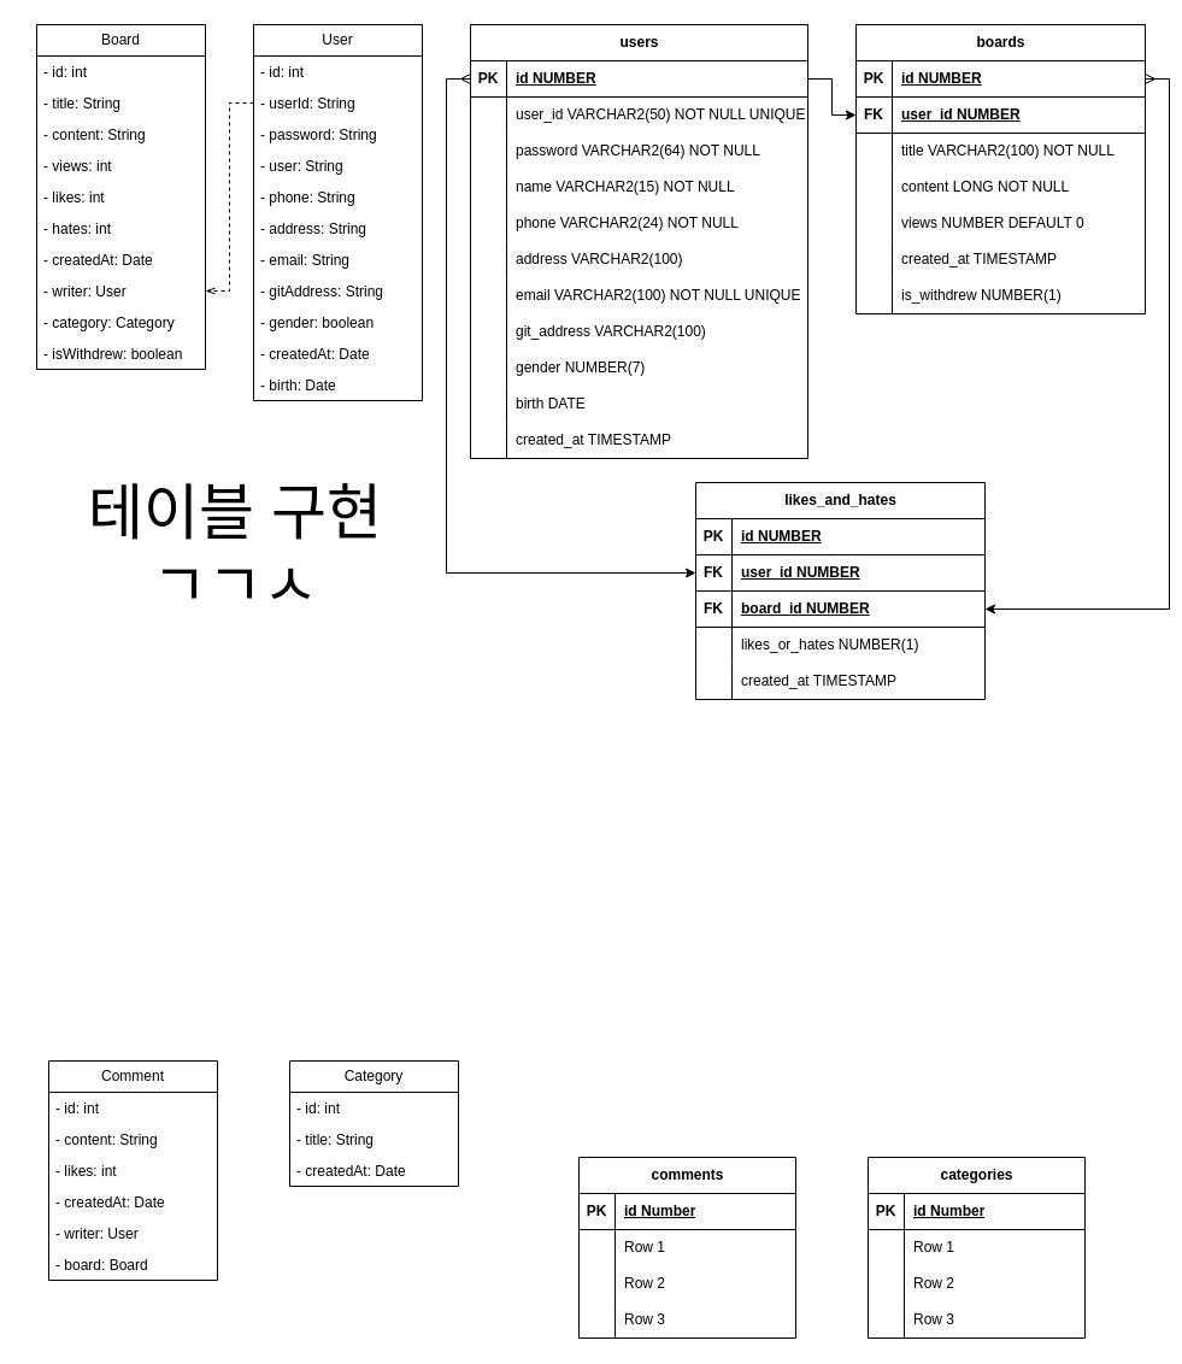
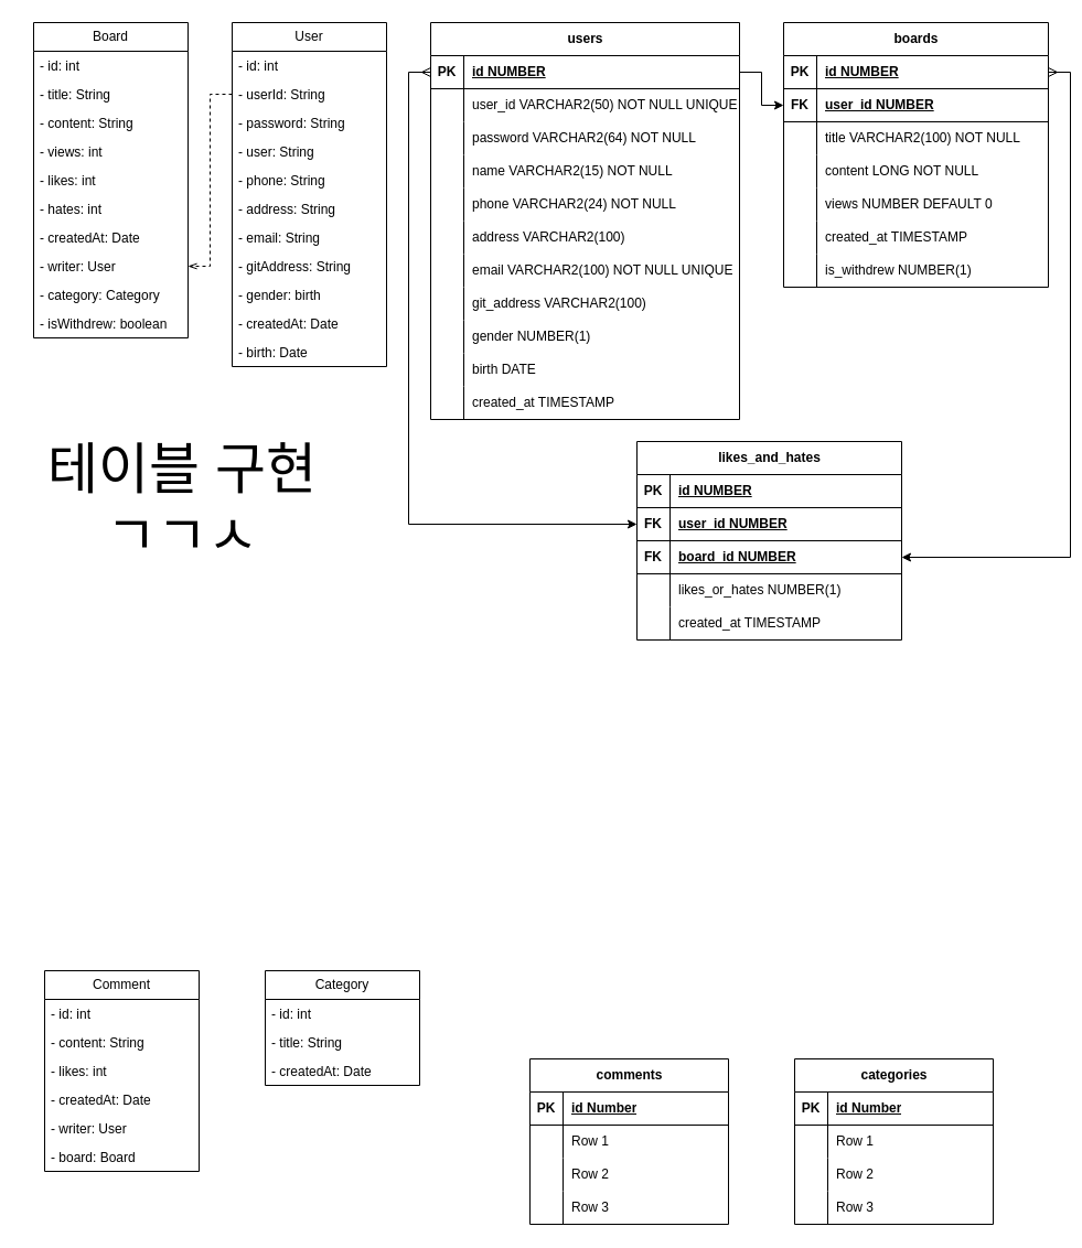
- <mxCell id="22" value="- gender: boolean" style="text;strokeColor=none;fillColor=none;align=left;verticalAlign=top;spacingLeft=4;spacingRight=4;overflow=hidden;rotatable=0;points=[[0,0.5],[1,0.5]];portConstraint=eastwest;whiteSpace=wrap;html=1;" vertex="1" parent="13"><mxGeometry y="234" width="140" height="26" as="geometry" /></mxCell>
+ <mxCell id="22" value="- gender: birth" style="text;strokeColor=none;fillColor=none;align=left;verticalAlign=top;spacingLeft=4;spacingRight=4;overflow=hidden;rotatable=0;points=[[0,0.5],[1,0.5]];portConstraint=eastwest;whiteSpace=wrap;html=1;" vertex="1" parent="13"><mxGeometry y="234" width="140" height="26" as="geometry" /></mxCell>
- <mxCell id="112" value="gender NUMBER(7)" style="shape=partialRectangle;connectable=0;fillColor=none;top=0;left=0;bottom=0;right=0;align=left;spacingLeft=6;overflow=hidden;whiteSpace=wrap;html=1;" vertex="1" parent="110"><mxGeometry x="30" width="250" height="30" as="geometry"><mxRectangle width="250" height="30" as="alternateBounds" /></mxGeometry></mxCell>
+ <mxCell id="112" value="gender NUMBER(1)" style="shape=partialRectangle;connectable=0;fillColor=none;top=0;left=0;bottom=0;right=0;align=left;spacingLeft=6;overflow=hidden;whiteSpace=wrap;html=1;" vertex="1" parent="110"><mxGeometry x="30" width="250" height="30" as="geometry"><mxRectangle width="250" height="30" as="alternateBounds" /></mxGeometry></mxCell>
- <mxCell id="138" value="테이블 구현 ㄱㄱㅅ" style="text;html=1;strokeColor=none;fillColor=none;align=center;verticalAlign=middle;whiteSpace=wrap;rounded=0;fontSize=50;" vertex="1" parent="1"><mxGeometry x="50" y="360" width="290" height="190" as="geometry" /></mxCell>
+ <mxCell id="138" value="테이블 구현 ㄱㄱㅅ" style="text;html=1;strokeColor=none;fillColor=none;align=center;verticalAlign=middle;whiteSpace=wrap;rounded=0;fontSize=50;" vertex="1" parent="1"><mxGeometry x="20" y="360" width="290" height="190" as="geometry" /></mxCell>
